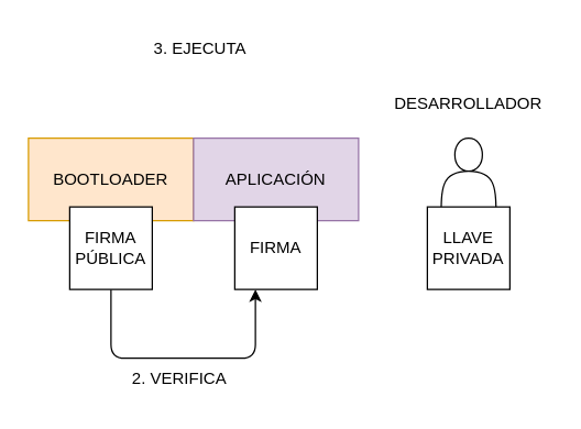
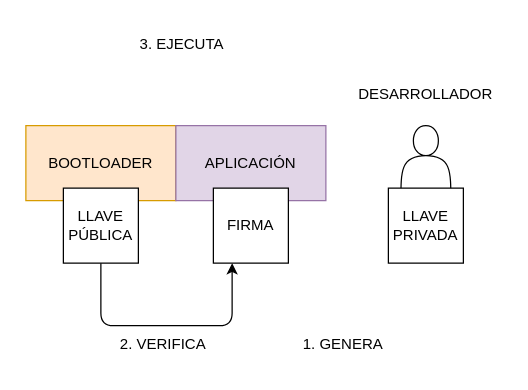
- <mxCell id="4" value="FIRMA PÚBLICA" style="rounded=0;whiteSpace=wrap;html=1;" vertex="1" parent="1"><mxGeometry x="50" y="150" width="60" height="60" as="geometry" /></mxCell>
+ <mxCell id="4" value="LLAVE PÚBLICA" style="rounded=0;whiteSpace=wrap;html=1;" vertex="1" parent="1"><mxGeometry x="50" y="150" width="60" height="60" as="geometry" /></mxCell>
+ <mxCell id="9" value="1. GENERA" style="text;html=1;strokeColor=none;fillColor=none;align=center;verticalAlign=middle;whiteSpace=wrap;rounded=0;" vertex="1" parent="1"><mxGeometry x="234" y="260" width="80" height="30" as="geometry" /></mxCell>
